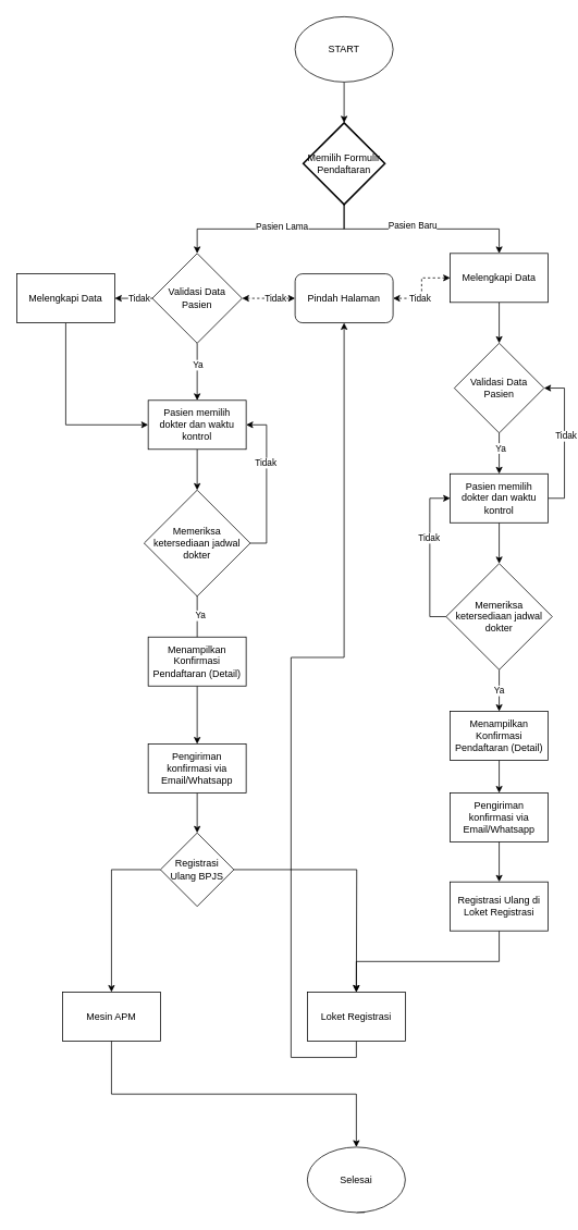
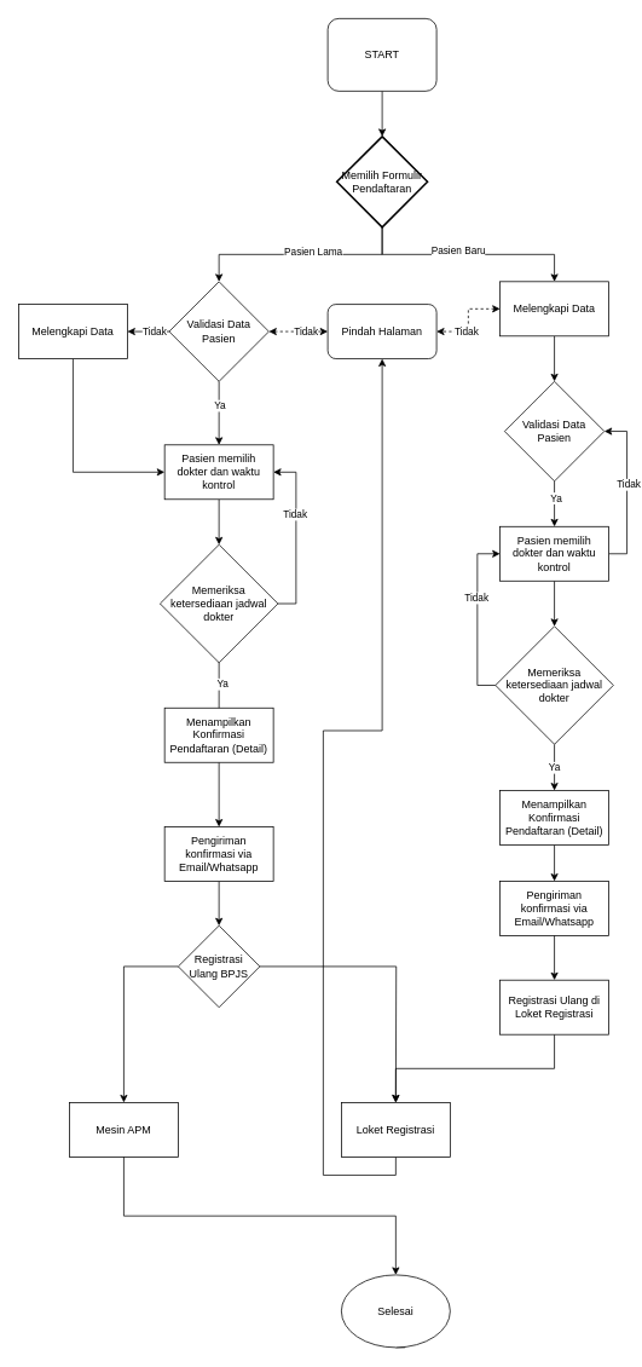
- <mxCell id="3" value="START" style="ellipse;whiteSpace=wrap;html=1;" parent="1" vertex="1"><mxGeometry x="361" y="20" width="120" height="80" as="geometry" /></mxCell>
+ <mxCell id="3" value="START" style="whiteSpace=wrap;html=1;rounded=1;" parent="1" vertex="1"><mxGeometry x="361" y="20" width="120" height="80" as="geometry" /></mxCell>
